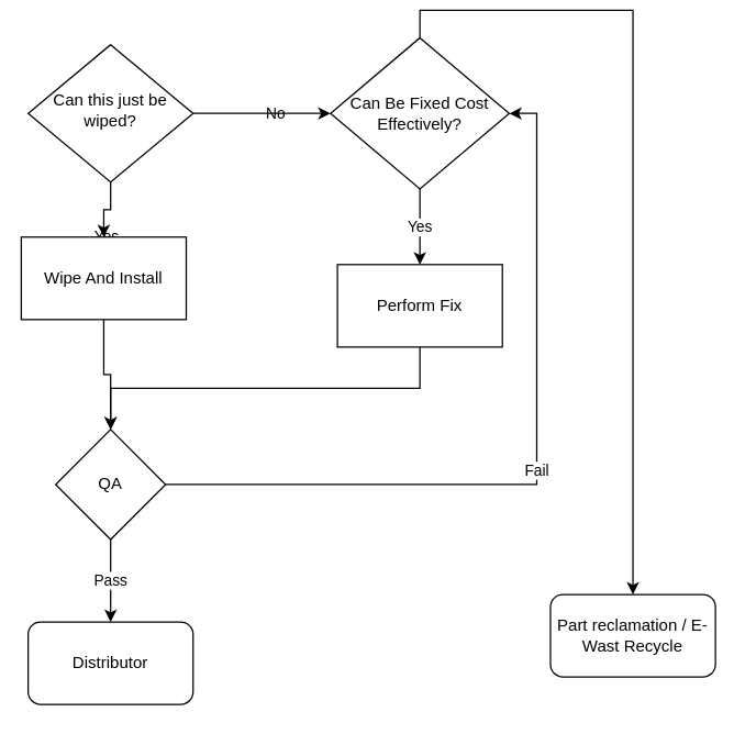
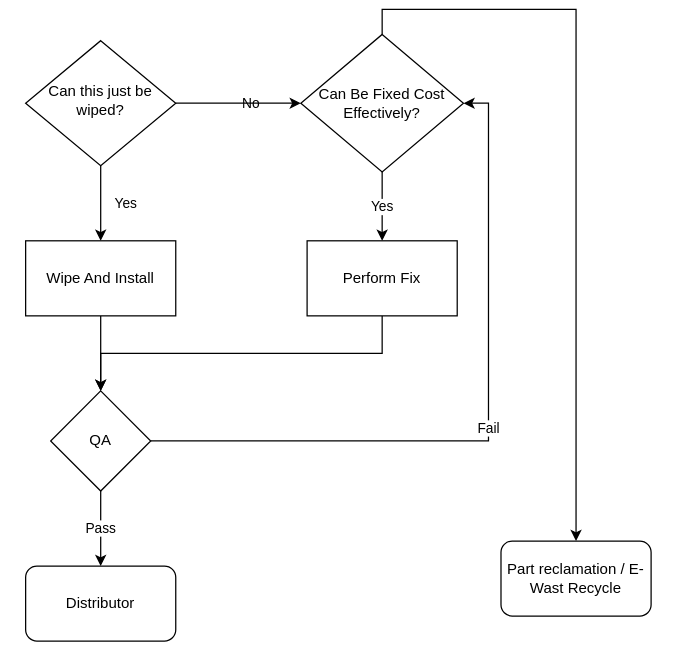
- <mxCell id="6" value="&lt;div&gt;Wipe And Install&lt;/div&gt;" style="rounded=0;whiteSpace=wrap;html=1;" vertex="1" parent="1"><mxGeometry x="15" y="165" width="120" height="60" as="geometry" /></mxCell>
+ <mxCell id="6" value="&lt;div&gt;Wipe And Install&lt;/div&gt;" style="rounded=0;whiteSpace=wrap;html=1;" vertex="1" parent="1"><mxGeometry x="20" y="185" width="120" height="60" as="geometry" /></mxCell>
